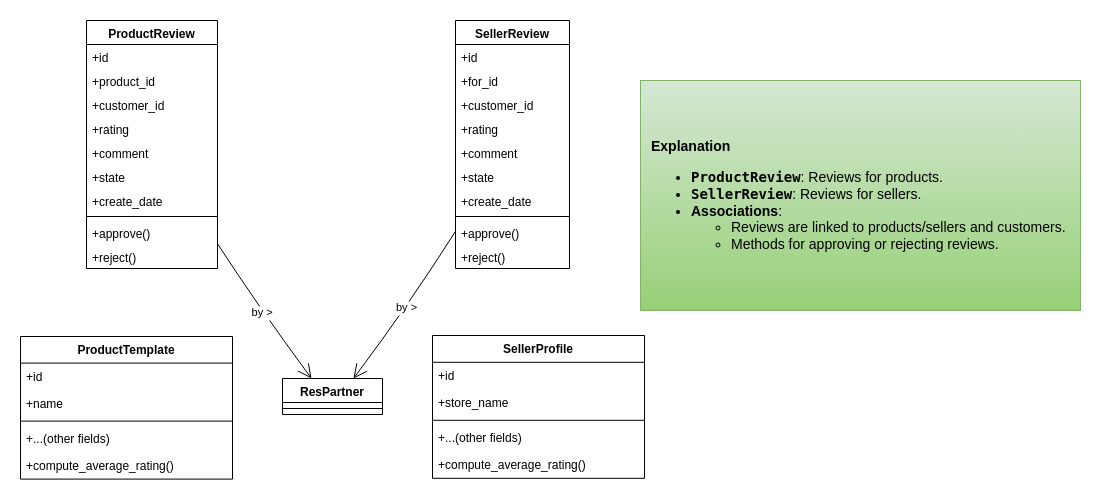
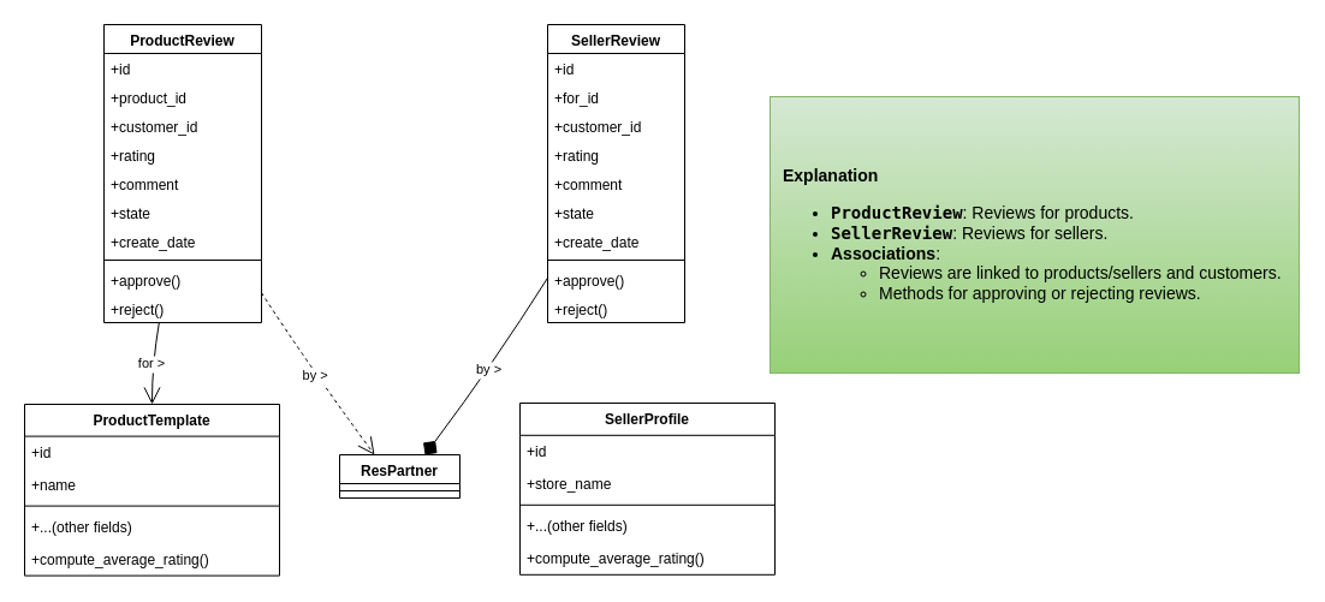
+ <mxCell id="38" value="for &gt;" style="curved=1;startArrow=none;endArrow=open;endSize=12;exitX=0.35;exitY=1;entryX=0.5;entryY=0;rounded=0;" edge="1" parent="1" source="2" target="24"><mxGeometry relative="1" as="geometry"><Array as="points"><mxPoint x="126" y="302" /></Array></mxGeometry></mxCell>
- <mxCell id="39" value="by &gt;" style="curved=1;startArrow=none;endArrow=open;endSize=12;exitX=1;exitY=0.9;entryX=0.29;entryY=0;rounded=0;" edge="1" parent="1" source="2" target="36"><mxGeometry relative="1" as="geometry"><Array as="points"><mxPoint x="255" y="302" /></Array></mxGeometry></mxCell>
+ <mxCell id="39" value="by &gt;" style="curved=1;startArrow=none;endArrow=open;endSize=12;exitX=1;exitY=0.9;entryX=0.29;entryY=0;rounded=0;dashed=1;" edge="1" parent="1" source="2" target="36"><mxGeometry relative="1" as="geometry"><Array as="points"><mxPoint x="255" y="302" /></Array></mxGeometry></mxCell>
- <mxCell id="40" value="by &gt;" style="curved=1;startArrow=none;endArrow=open;endSize=12;exitX=0;exitY=0.85;entryX=0.71;entryY=0;rounded=0;" edge="1" parent="1" source="13" target="36"><mxGeometry relative="1" as="geometry"><Array as="points"><mxPoint x="410" y="302" /></Array></mxGeometry></mxCell>
+ <mxCell id="40" value="by &gt;" style="curved=1;startArrow=none;endArrow=diamond;endSize=12;exitX=0;exitY=0.85;entryX=0.71;entryY=0;rounded=0;" edge="1" parent="1" source="13" target="36"><mxGeometry relative="1" as="geometry"><Array as="points"><mxPoint x="410" y="302" /></Array></mxGeometry></mxCell>
